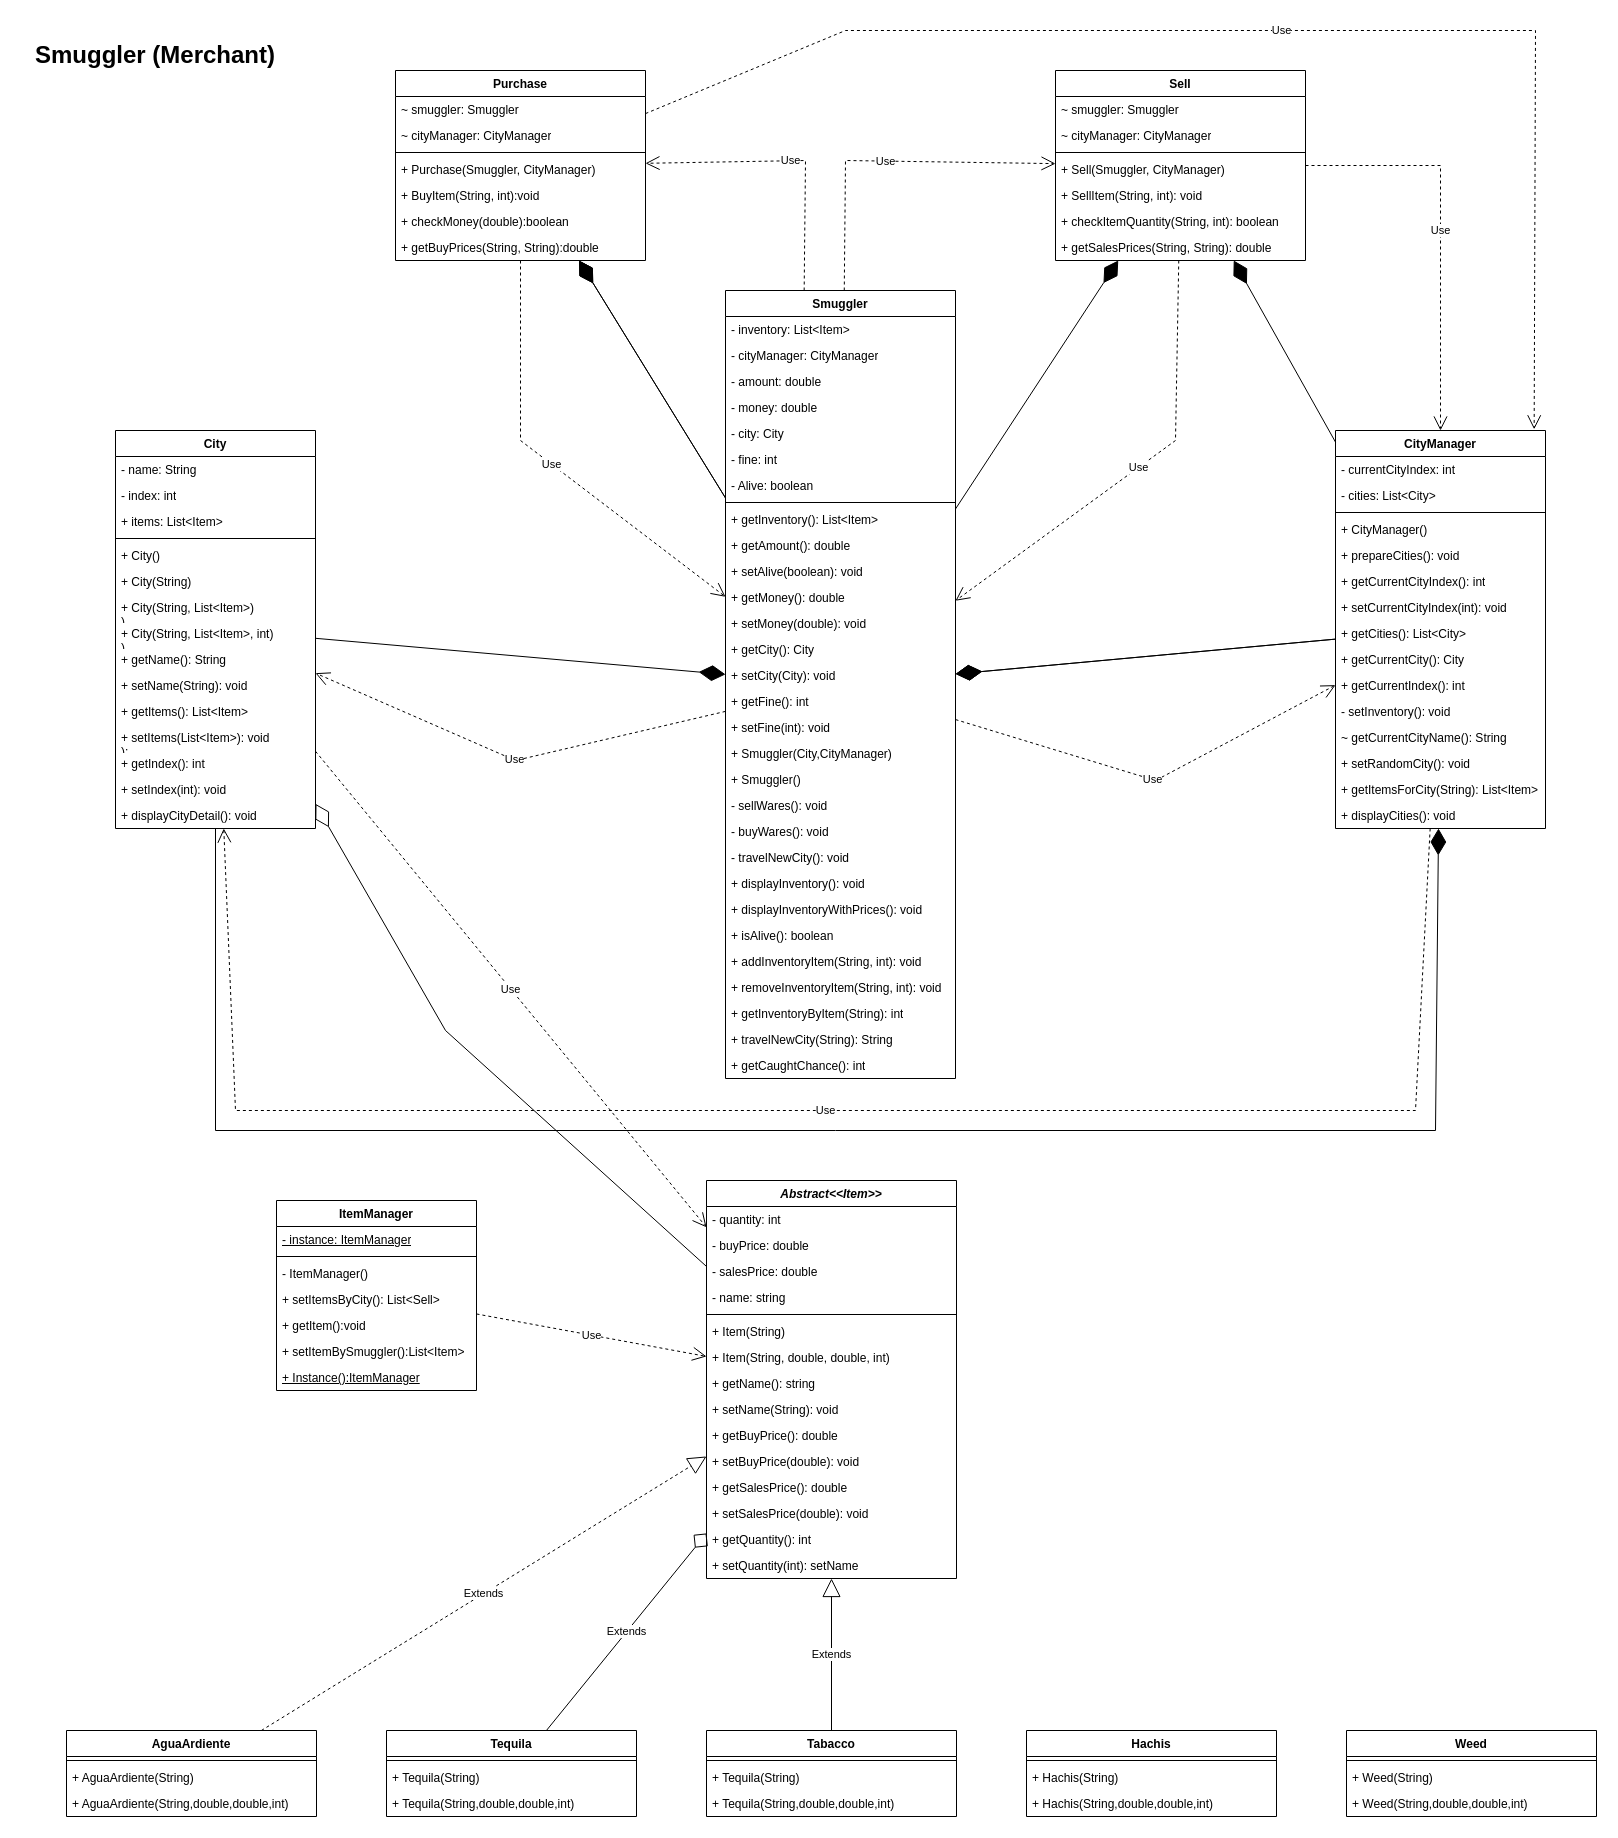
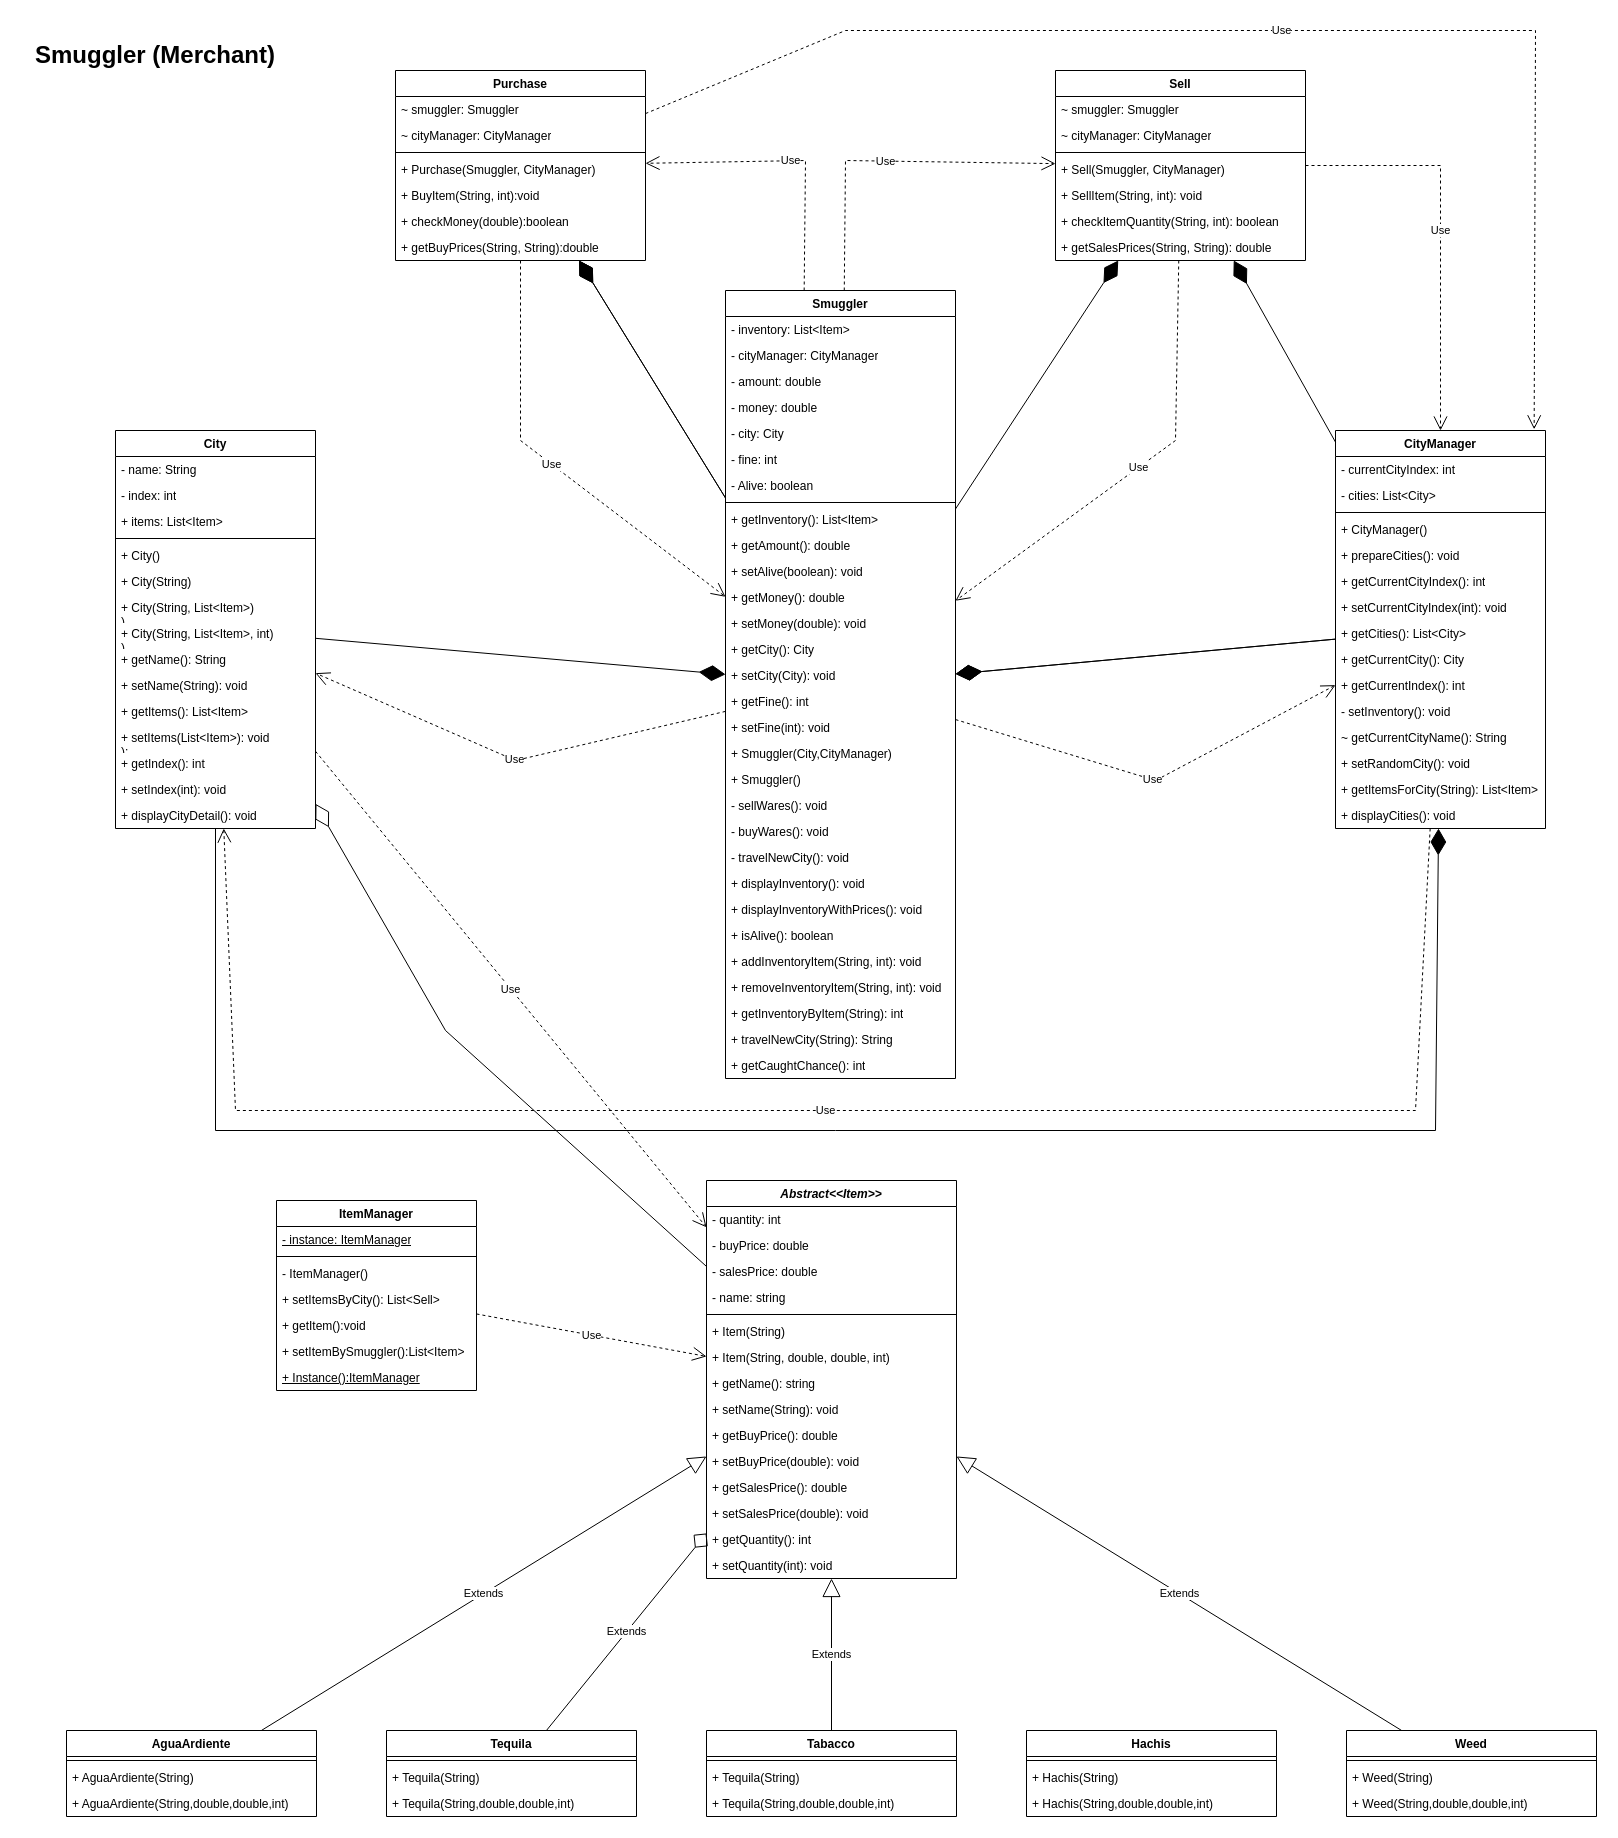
- <mxCell id="38" value="+ setQuantity(int): setName" style="text;strokeColor=none;fillColor=none;align=left;verticalAlign=top;spacingLeft=4;spacingRight=4;overflow=hidden;rotatable=0;points=[[0,0.5],[1,0.5]];portConstraint=eastwest;whiteSpace=wrap;html=1;" vertex="1" parent="23"><mxGeometry y="372" width="250" height="26" as="geometry" /></mxCell>
+ <mxCell id="38" value="+ setQuantity(int): void" style="text;strokeColor=none;fillColor=none;align=left;verticalAlign=top;spacingLeft=4;spacingRight=4;overflow=hidden;rotatable=0;points=[[0,0.5],[1,0.5]];portConstraint=eastwest;whiteSpace=wrap;html=1;" vertex="1" parent="23"><mxGeometry y="372" width="250" height="26" as="geometry" /></mxCell>
+ <mxCell id="98" value="Extends" style="endArrow=block;endSize=16;endFill=0;html=1;rounded=0;" edge="1" parent="1" source="19" target="23"><mxGeometry width="160" relative="1" as="geometry"><mxPoint x="1256" y="1180" as="sourcePoint" /><mxPoint x="1416" y="1180" as="targetPoint" /></mxGeometry></mxCell>
- <mxCell id="95" value="Extends" style="endArrow=block;endSize=16;endFill=0;html=1;rounded=0;dashed=1;" edge="1" parent="1" source="3" target="23"><mxGeometry width="160" relative="1" as="geometry"><mxPoint x="446" y="1590" as="sourcePoint" /><mxPoint x="606" y="1590" as="targetPoint" /></mxGeometry></mxCell>
+ <mxCell id="95" value="Extends" style="endArrow=block;endSize=16;endFill=0;html=1;rounded=0;" edge="1" parent="1" source="3" target="23"><mxGeometry width="160" relative="1" as="geometry"><mxPoint x="446" y="1590" as="sourcePoint" /><mxPoint x="606" y="1590" as="targetPoint" /></mxGeometry></mxCell>
